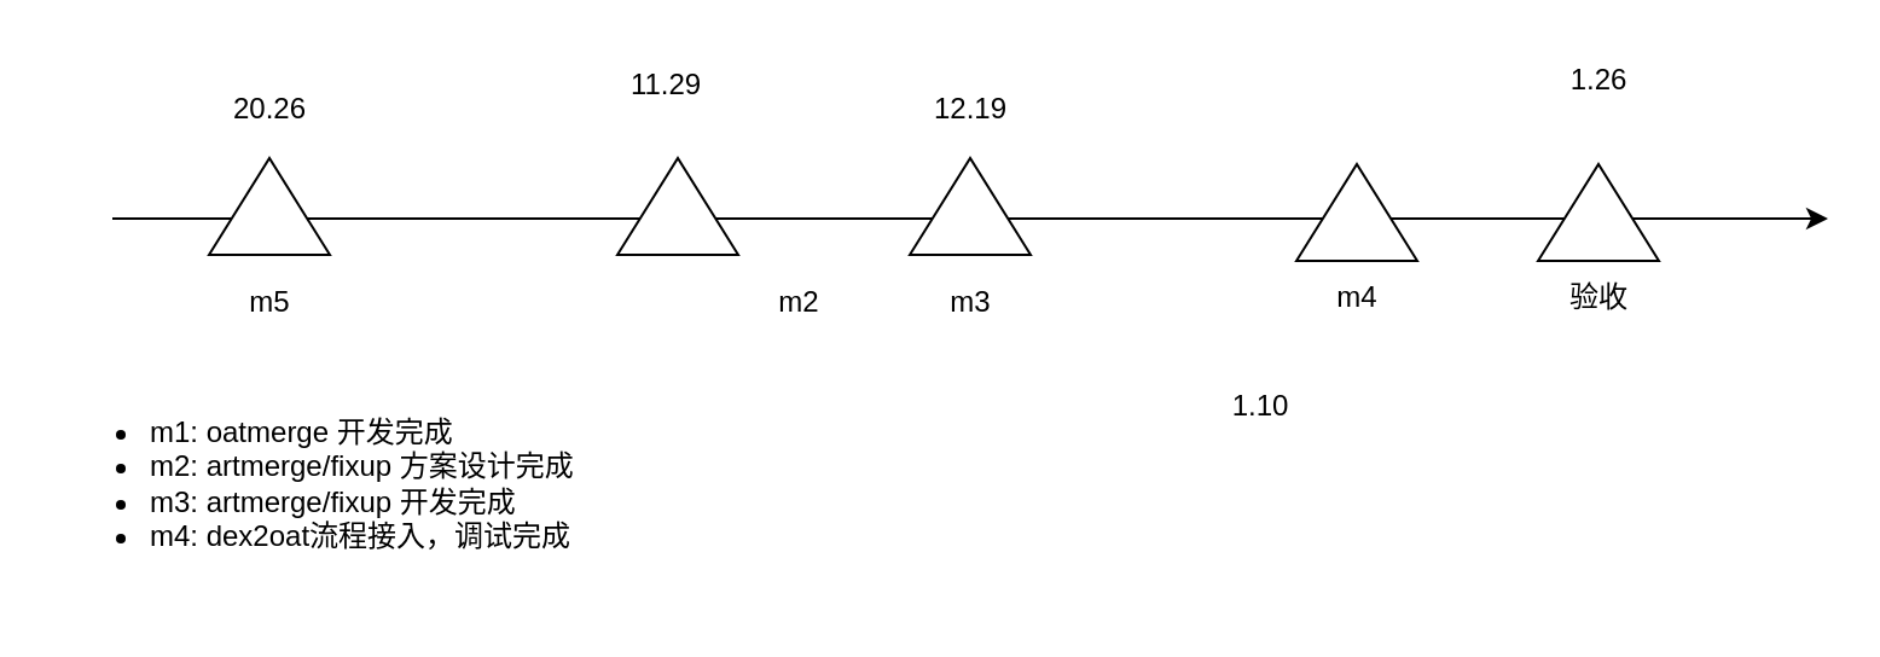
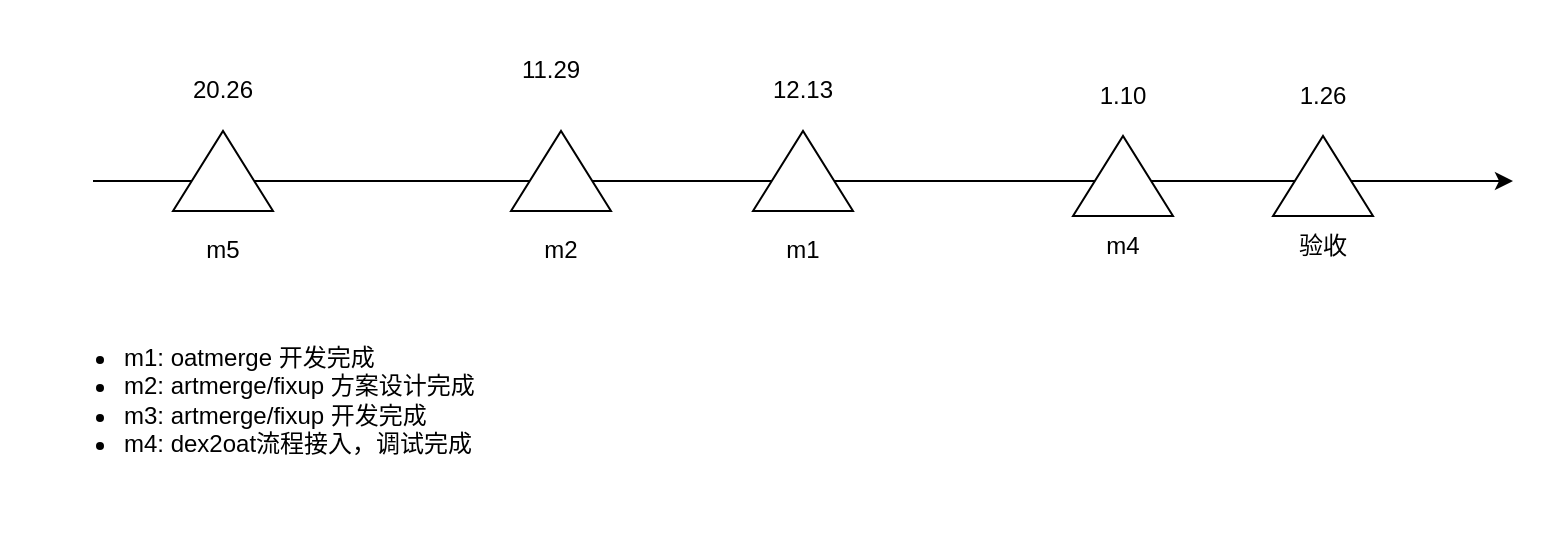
- <mxCell id="17" value="1.26" style="text;html=1;align=center;verticalAlign=middle;resizable=0;points=[];autosize=1;strokeColor=none;fillColor=none;" vertex="1" parent="1"><mxGeometry x="636" y="17.5" width="50" height="30" as="geometry" /></mxCell>
+ <mxCell id="17" value="1.26" style="text;html=1;align=center;verticalAlign=middle;resizable=0;points=[];autosize=1;strokeColor=none;fillColor=none;" vertex="1" parent="1"><mxGeometry x="636" y="32.5" width="50" height="30" as="geometry" /></mxCell>
- <mxCell id="10" value="12.19" style="text;html=1;align=center;verticalAlign=middle;resizable=0;points=[];autosize=1;strokeColor=none;fillColor=none;" vertex="1" parent="1"><mxGeometry x="376" y="30" width="50" height="30" as="geometry" /></mxCell>
+ <mxCell id="10" value="12.13" style="text;html=1;align=center;verticalAlign=middle;resizable=0;points=[];autosize=1;strokeColor=none;fillColor=none;" vertex="1" parent="1"><mxGeometry x="376" y="30" width="50" height="30" as="geometry" /></mxCell>
- <mxCell id="8" value="m2" style="text;html=1;align=center;verticalAlign=middle;resizable=0;points=[];autosize=1;strokeColor=none;fillColor=none;" vertex="1" parent="1"><mxGeometry x="310" y="110" width="40" height="30" as="geometry" /></mxCell>
+ <mxCell id="8" value="m2" style="text;html=1;align=center;verticalAlign=middle;resizable=0;points=[];autosize=1;strokeColor=none;fillColor=none;" vertex="1" parent="1"><mxGeometry x="260" y="110" width="40" height="30" as="geometry" /></mxCell>
- <mxCell id="11" value="m3&lt;div&gt;&lt;/div&gt;" style="text;html=1;align=center;verticalAlign=middle;resizable=0;points=[];autosize=1;strokeColor=none;fillColor=none;" vertex="1" parent="1"><mxGeometry x="381" y="110" width="40" height="30" as="geometry" /></mxCell>
+ <mxCell id="11" value="m1&lt;div&gt;&lt;/div&gt;" style="text;html=1;align=center;verticalAlign=middle;resizable=0;points=[];autosize=1;strokeColor=none;fillColor=none;" vertex="1" parent="1"><mxGeometry x="381" y="110" width="40" height="30" as="geometry" /></mxCell>
- <mxCell id="13" value="1.10" style="text;html=1;align=center;verticalAlign=middle;resizable=0;points=[];autosize=1;strokeColor=none;fillColor=none;" vertex="1" parent="1"><mxGeometry x="496" y="152.5" width="50" height="30" as="geometry" /></mxCell>
+ <mxCell id="13" value="1.10" style="text;html=1;align=center;verticalAlign=middle;resizable=0;points=[];autosize=1;strokeColor=none;fillColor=none;" vertex="1" parent="1"><mxGeometry x="536" y="32.5" width="50" height="30" as="geometry" /></mxCell>
